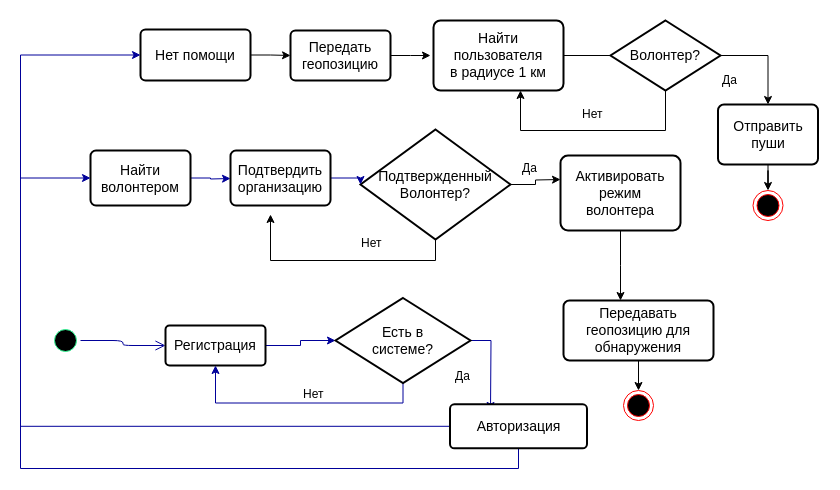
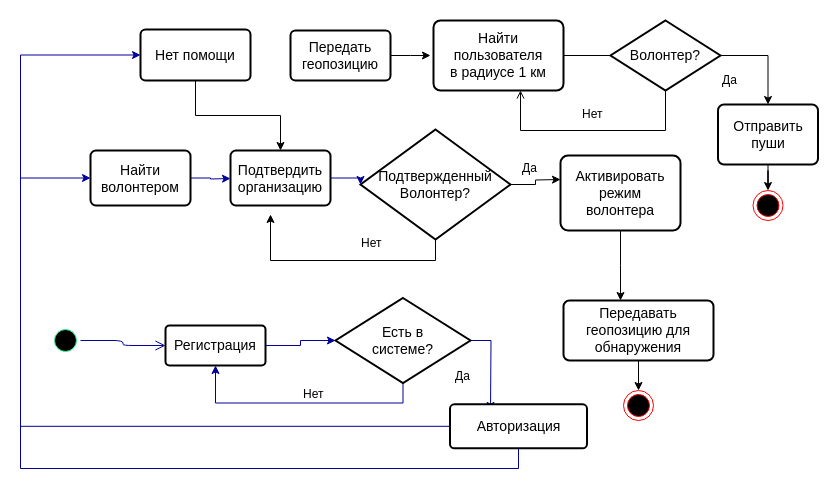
- <mxCell id="2" style="edgeStyle=orthogonalEdgeStyle;rounded=0;orthogonalLoop=1;jettySize=auto;html=1;entryX=0;entryY=0.5;entryDx=0;entryDy=0;strokeColor=#000000;" edge="1" parent="1" source="3" target="27"><mxGeometry relative="1" as="geometry" /></mxCell>
+ <mxCell id="2" style="edgeStyle=orthogonalEdgeStyle;rounded=0;orthogonalLoop=1;jettySize=auto;html=1;strokeColor=#000000;" edge="1" parent="1" source="3" target="41"><mxGeometry relative="1" as="geometry" /></mxCell>
- <mxCell id="6" style="edgeStyle=orthogonalEdgeStyle;rounded=0;orthogonalLoop=1;jettySize=auto;html=1;exitX=0.5;exitY=1;exitDx=0;exitDy=0;strokeColor=#000000;" edge="1" parent="1" source="7" target="4"><mxGeometry relative="1" as="geometry"><mxPoint x="460" y="260" as="targetPoint" /><Array as="points"><mxPoint x="665" y="130" /><mxPoint x="520" y="130" /></Array></mxGeometry></mxCell>
+ <mxCell id="6" style="edgeStyle=orthogonalEdgeStyle;rounded=0;orthogonalLoop=1;jettySize=auto;html=1;exitX=0.5;exitY=1;exitDx=0;exitDy=0;strokeColor=#000000;endArrow=open;" edge="1" parent="1" source="7" target="4"><mxGeometry relative="1" as="geometry"><mxPoint x="460" y="260" as="targetPoint" /><Array as="points"><mxPoint x="665" y="130" /><mxPoint x="520" y="130" /></Array></mxGeometry></mxCell>
